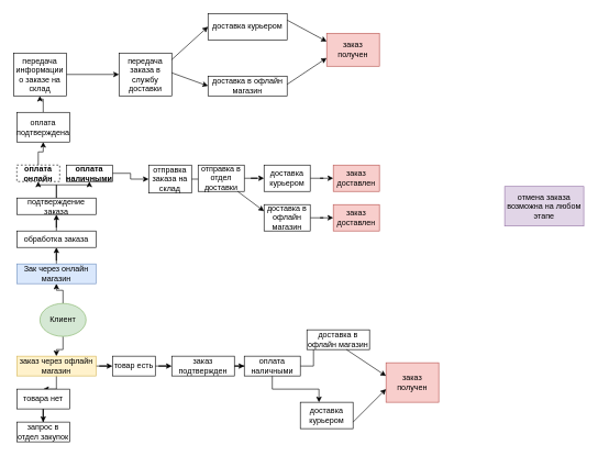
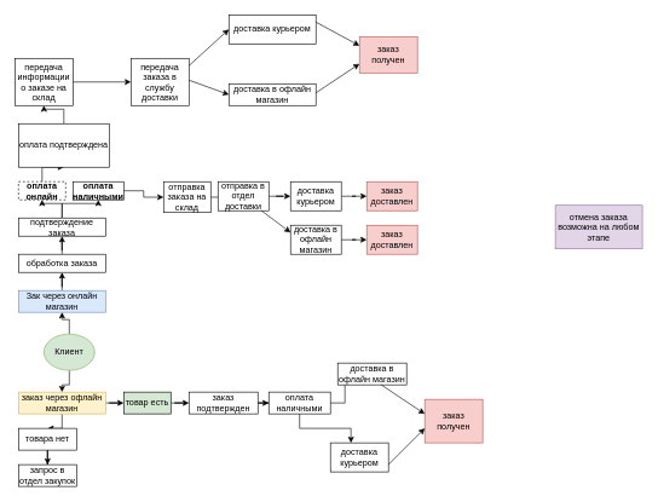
- <mxCell id="31" value="оплата подтверждена" style="whiteSpace=wrap;html=1;" vertex="1" parent="1"><mxGeometry y="170" width="80" height="45" as="geometry" x="25" /></mxCell>
+ <mxCell id="31" value="оплата подтверждена" style="whiteSpace=wrap;html=1;" vertex="1" parent="1"><mxGeometry x="25" y="170" width="125" height="60" as="geometry" /></mxCell>
- <mxCell id="45" value="товар есть" style="whiteSpace=wrap;html=1;" vertex="1" parent="1"><mxGeometry x="170" y="540" width="65" height="30" as="geometry" /></mxCell>
+ <mxCell id="45" value="товар есть" style="whiteSpace=wrap;html=1;fillColor=#d5e8d4;" vertex="1" parent="1"><mxGeometry x="170" y="540" width="65" height="30" as="geometry" /></mxCell>
